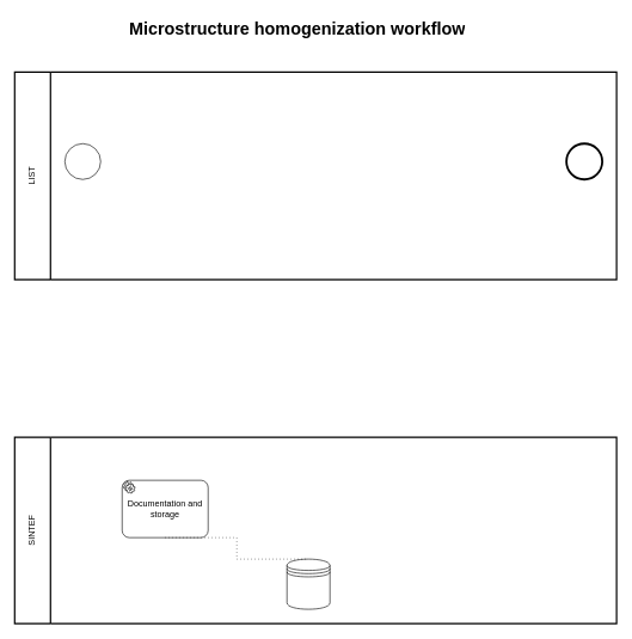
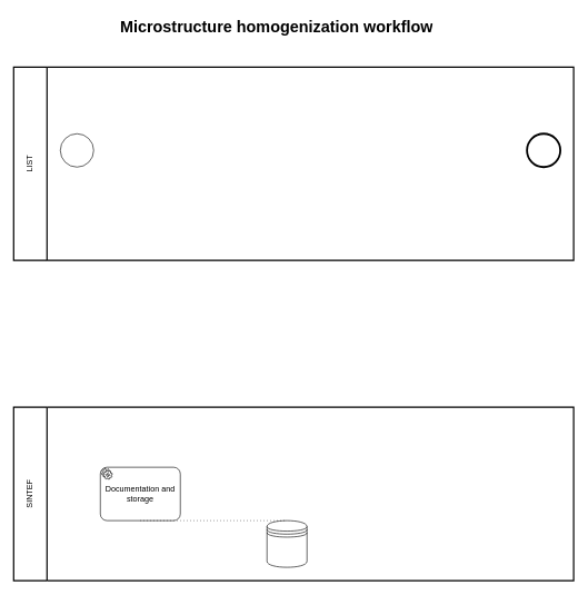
- <mxCell id="6" value="Documentation and storage" style="points=[[0.25,0,0],[0.5,0,0],[0.75,0,0],[1,0.25,0],[1,0.5,0],[1,0.75,0],[0.75,1,0],[0.5,1,0],[0.25,1,0],[0,0.75,0],[0,0.5,0],[0,0.25,0]];shape=mxgraph.bpmn.task;whiteSpace=wrap;rectStyle=rounded;size=10;html=1;container=1;expand=0;collapsible=0;taskMarker=service;" vertex="1" parent="5"><mxGeometry x="150" y="60" width="120" height="80" as="geometry" /></mxCell>
+ <mxCell id="6" value="Documentation and storage" style="points=[[0.25,0,0],[0.5,0,0],[0.75,0,0],[1,0.25,0],[1,0.5,0],[1,0.75,0],[0.75,1,0],[0.5,1,0],[0.25,1,0],[0,0.75,0],[0,0.5,0],[0,0.25,0]];shape=mxgraph.bpmn.task;whiteSpace=wrap;rectStyle=rounded;size=10;html=1;container=1;expand=0;collapsible=0;taskMarker=service;" vertex="1" parent="5"><mxGeometry x="130" y="90" width="120" height="80" as="geometry" /></mxCell>
